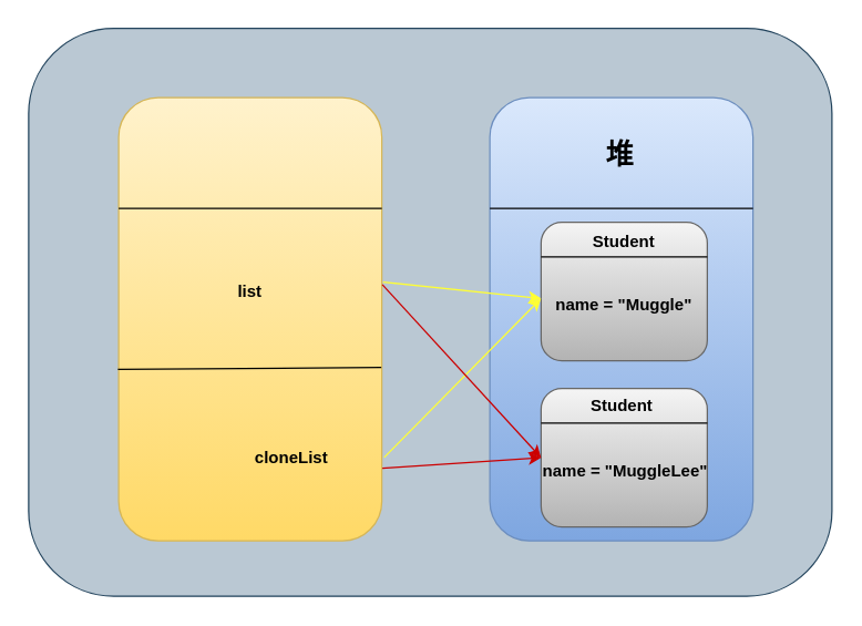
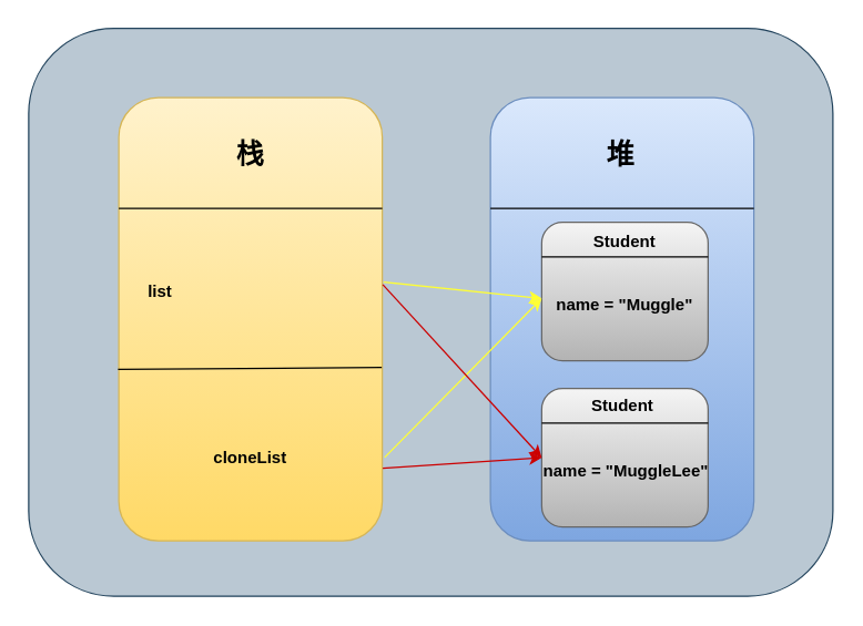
+ <mxCell id="5" value="栈" style="text;html=1;strokeColor=none;fillColor=none;align=center;verticalAlign=middle;whiteSpace=wrap;rounded=0;fontStyle=1;fontFamily=Helvetica;fontSize=20;" vertex="1" parent="1"><mxGeometry x="160" y="100" width="40" height="20" as="geometry" /></mxCell>
- <mxCell id="9" value="list" style="text;html=1;strokeColor=none;fillColor=none;align=center;verticalAlign=middle;whiteSpace=wrap;rounded=0;fontStyle=1;fontFamily=Helvetica;" vertex="1" parent="1"><mxGeometry x="160" y="200" width="40" height="20" as="geometry" /></mxCell>
+ <mxCell id="9" value="list" style="text;html=1;strokeColor=none;fillColor=none;align=center;verticalAlign=middle;whiteSpace=wrap;rounded=0;fontStyle=1;fontFamily=Helvetica;" vertex="1" parent="1"><mxGeometry x="95" y="200" width="40" height="20" as="geometry" /></mxCell>
- <mxCell id="10" value="cloneList" style="text;html=1;strokeColor=none;fillColor=none;align=center;verticalAlign=middle;whiteSpace=wrap;rounded=0;fontStyle=1;fontFamily=Helvetica;" vertex="1" parent="1"><mxGeometry x="190" y="320" width="40" height="20" as="geometry" /></mxCell>
+ <mxCell id="10" value="cloneList" style="text;html=1;strokeColor=none;fillColor=none;align=center;verticalAlign=middle;whiteSpace=wrap;rounded=0;fontStyle=1;fontFamily=Helvetica;" vertex="1" parent="1"><mxGeometry x="160" y="320" width="40" height="20" as="geometry" /></mxCell>
